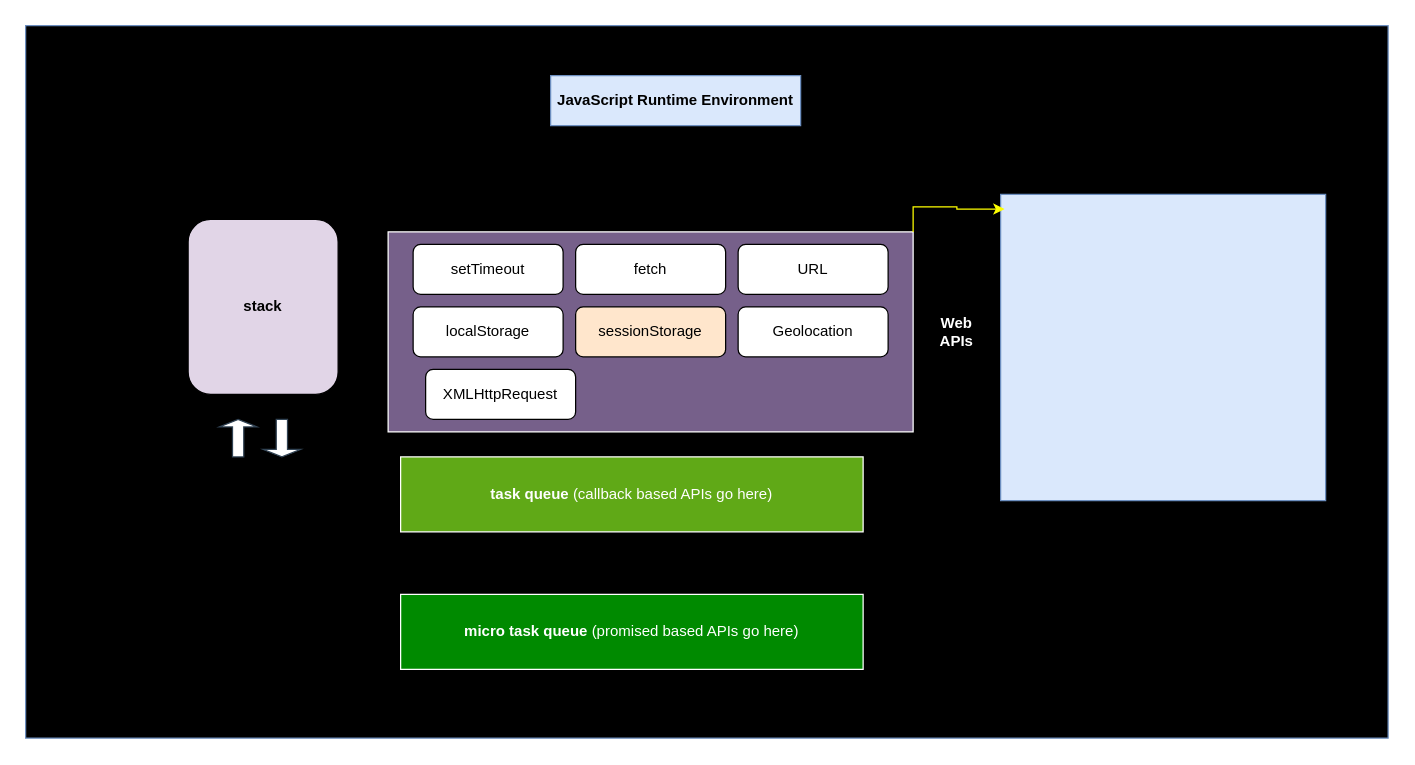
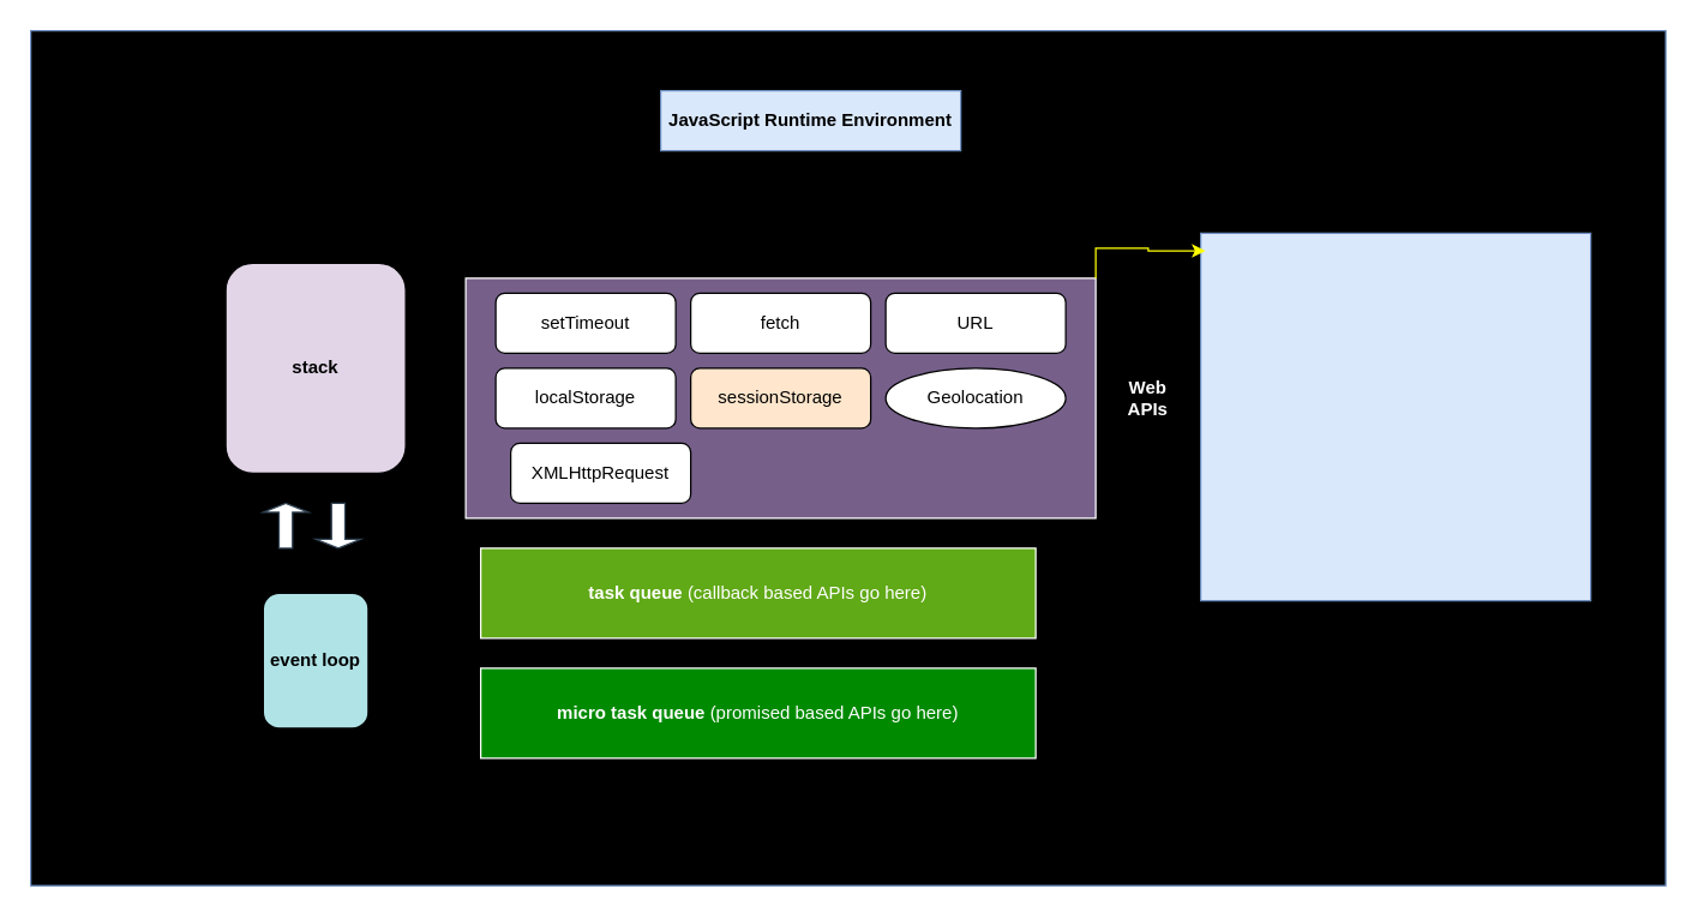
- <mxCell id="16" value="Geolocation" style="rounded=1;whiteSpace=wrap;html=1;" parent="1" vertex="1"><mxGeometry x="590" y="245" width="120" height="40" as="geometry" /></mxCell>
+ <mxCell id="16" value="Geolocation" style="ellipse;whiteSpace=wrap;html=1;" parent="1" vertex="1"><mxGeometry x="590" y="245" width="120" height="40" as="geometry" /></mxCell>
+ <mxCell id="4" value="&lt;b&gt;event loop&lt;/b&gt;" style="rounded=1;whiteSpace=wrap;html=1;fillColor=#b0e3e6;strokeColor=#000000;" parent="1" vertex="1"><mxGeometry x="175" y="395" width="70" height="90" as="geometry" /></mxCell>
- <mxCell id="6" value="&lt;b&gt;micro task queue&lt;/b&gt; (promised based APIs go here)" style="rounded=0;whiteSpace=wrap;html=1;fillColor=#008a00;strokeColor=#FFFFFF;fontColor=#ffffff;" parent="1" vertex="1"><mxGeometry x="320" y="475" width="370" height="60" as="geometry" /></mxCell>
+ <mxCell id="6" value="&lt;b&gt;micro task queue&lt;/b&gt; (promised based APIs go here)" style="rounded=0;whiteSpace=wrap;html=1;fillColor=#008a00;strokeColor=#FFFFFF;fontColor=#ffffff;" parent="1" vertex="1"><mxGeometry x="320" y="445" width="370" height="60" as="geometry" /></mxCell>
